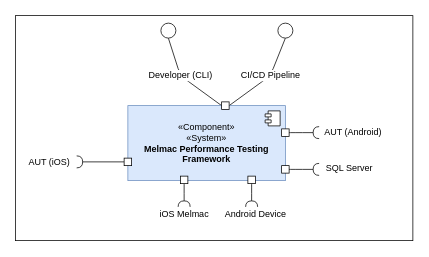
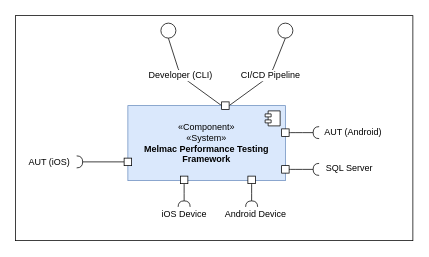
- <mxCell id="15" value="iOS Melmac" style="text;html=1;align=center;verticalAlign=middle;resizable=0;points=[];autosize=1;strokeColor=none;fillColor=none;" parent="7" vertex="1"><mxGeometry x="205" y="270" width="80" height="30" as="geometry" /></mxCell>
+ <mxCell id="15" value="iOS Device" style="text;html=1;align=center;verticalAlign=middle;resizable=0;points=[];autosize=1;strokeColor=none;fillColor=none;" parent="7" vertex="1"><mxGeometry x="205" y="270" width="80" height="30" as="geometry" /></mxCell>
